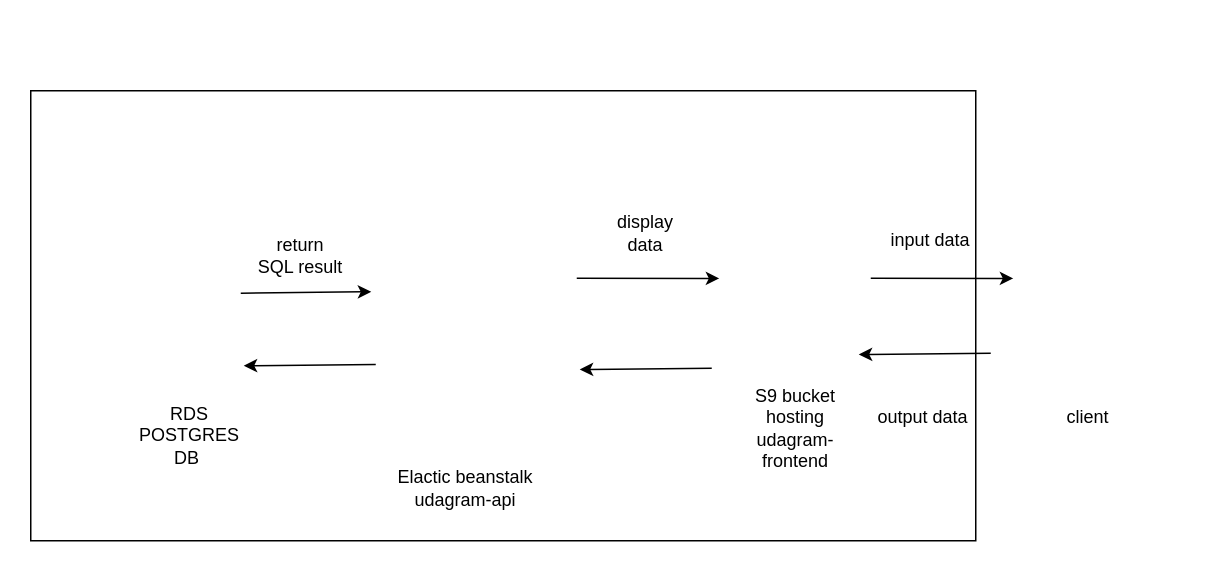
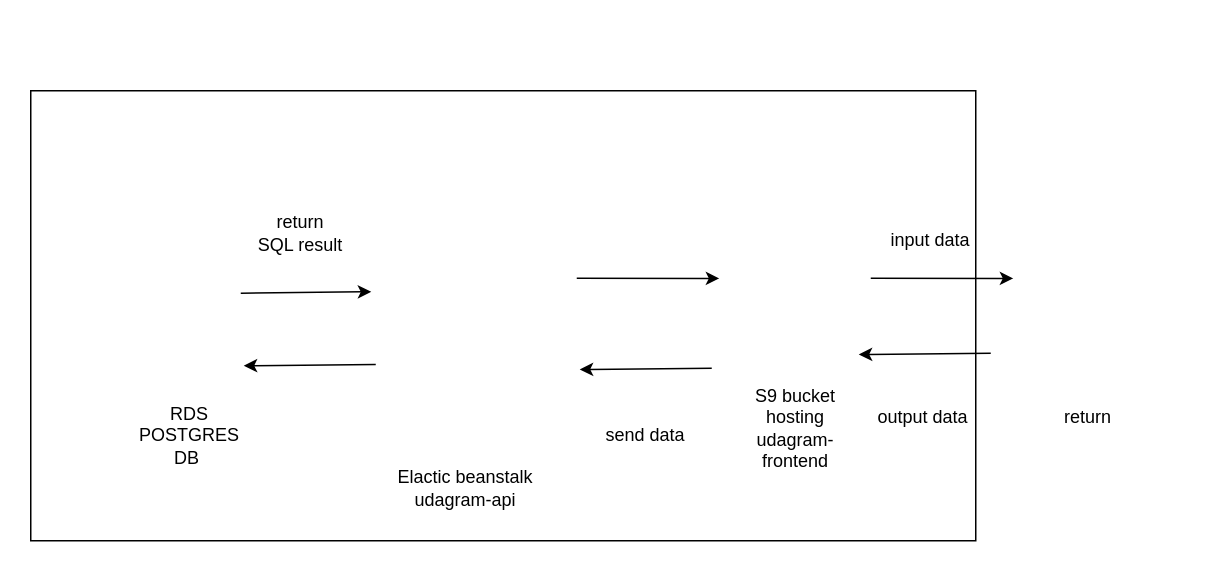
- <mxCell id="18" value="display data" style="text;html=1;strokeColor=none;fillColor=none;align=center;verticalAlign=middle;whiteSpace=wrap;rounded=0;" vertex="1" parent="1"><mxGeometry x="400" y="140" width="60" height="30" as="geometry" /></mxCell>
- <mxCell id="17" value="return SQL result" style="text;html=1;strokeColor=none;fillColor=none;align=center;verticalAlign=middle;whiteSpace=wrap;rounded=0;" vertex="1" parent="1"><mxGeometry x="170" y="155" width="60" height="30" as="geometry" /></mxCell>
+ <mxCell id="17" value="return SQL result" style="text;html=1;strokeColor=none;fillColor=none;align=center;verticalAlign=middle;whiteSpace=wrap;rounded=0;" vertex="1" parent="1"><mxGeometry x="170" y="140" width="60" height="30" as="geometry" /></mxCell>
- <mxCell id="21" value="client" style="text;html=1;strokeColor=none;fillColor=none;align=center;verticalAlign=middle;whiteSpace=wrap;rounded=0;" vertex="1" parent="1"><mxGeometry x="695" y="263.25" width="60" height="30" as="geometry" /></mxCell>
+ <mxCell id="21" value="return" style="text;html=1;strokeColor=none;fillColor=none;align=center;verticalAlign=middle;whiteSpace=wrap;rounded=0;" vertex="1" parent="1"><mxGeometry x="695" y="263.25" width="60" height="30" as="geometry" /></mxCell>
+ <mxCell id="19" value="send data" style="text;html=1;strokeColor=none;fillColor=none;align=center;verticalAlign=middle;whiteSpace=wrap;rounded=0;" vertex="1" parent="1"><mxGeometry x="400" y="275" width="60" height="30" as="geometry" /></mxCell>
